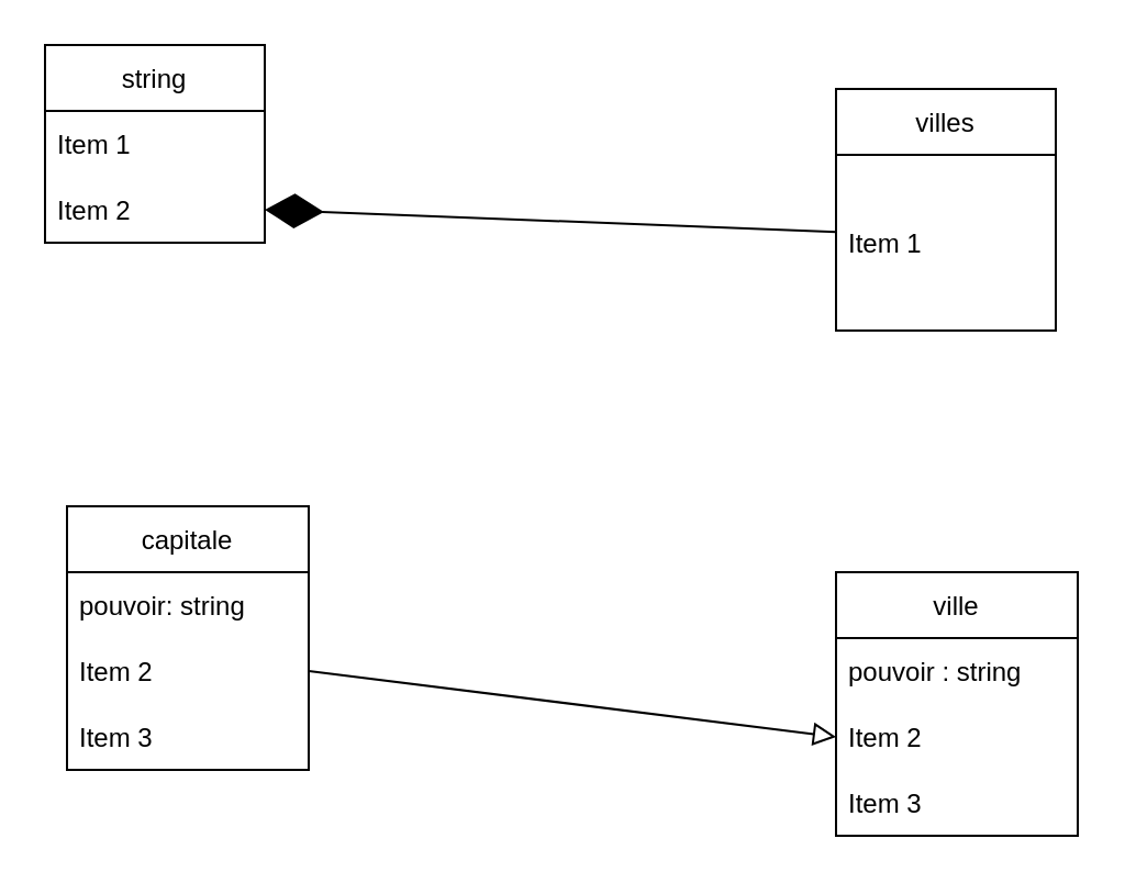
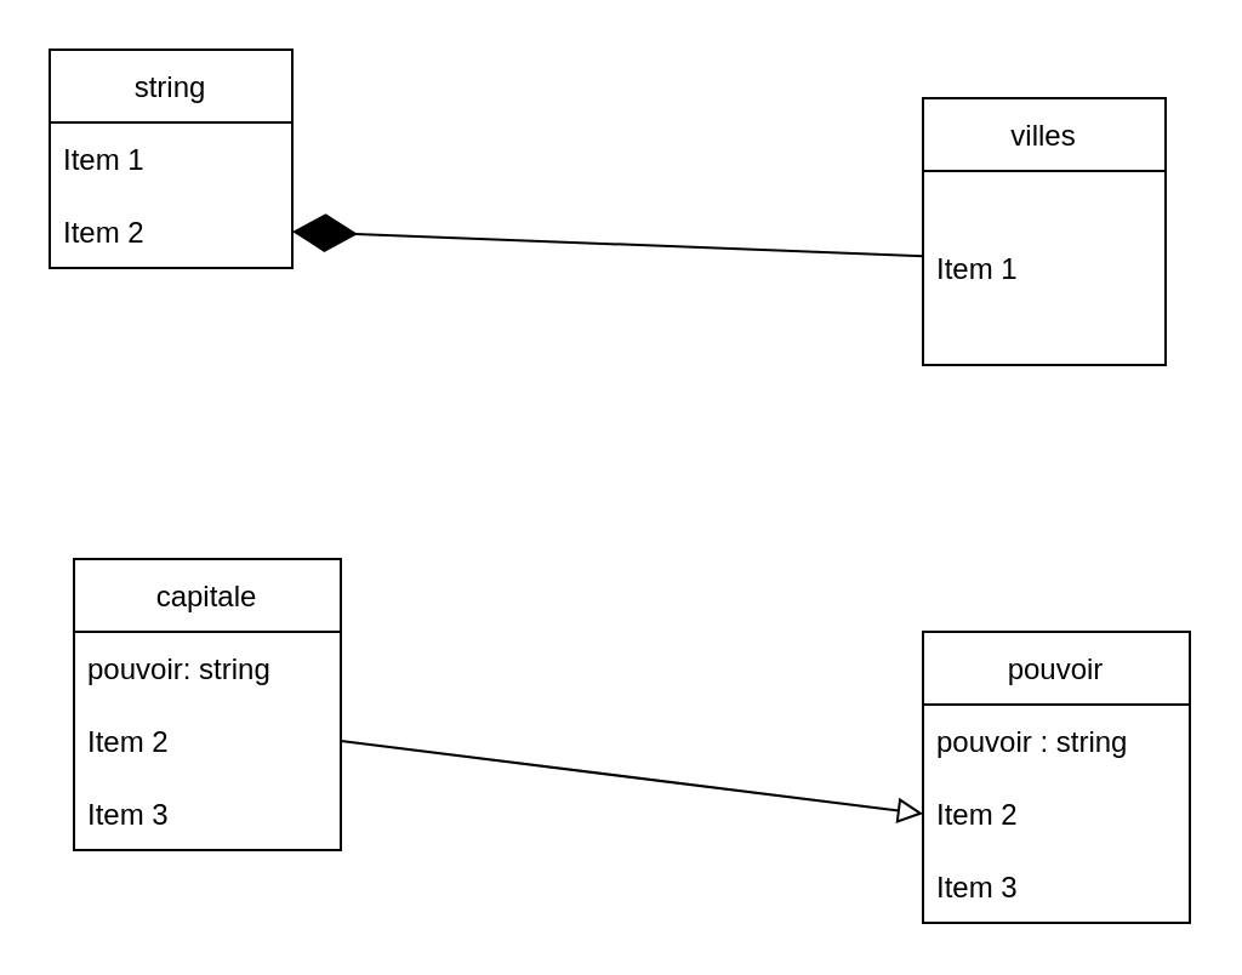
- <mxCell id="5" value="ville" style="swimlane;fontStyle=0;childLayout=stackLayout;horizontal=1;startSize=30;horizontalStack=0;resizeParent=1;resizeParentMax=0;resizeLast=0;collapsible=1;marginBottom=0;" vertex="1" parent="1"><mxGeometry x="380" y="260" width="110" height="120" as="geometry" /></mxCell>
+ <mxCell id="5" value="pouvoir" style="swimlane;fontStyle=0;childLayout=stackLayout;horizontal=1;startSize=30;horizontalStack=0;resizeParent=1;resizeParentMax=0;resizeLast=0;collapsible=1;marginBottom=0;" vertex="1" parent="1"><mxGeometry x="380" y="260" width="110" height="120" as="geometry" /></mxCell>
